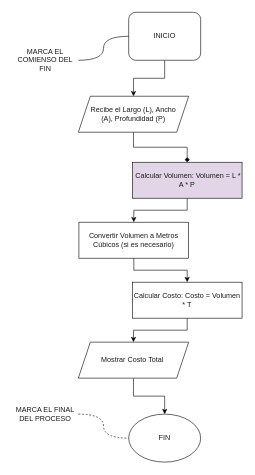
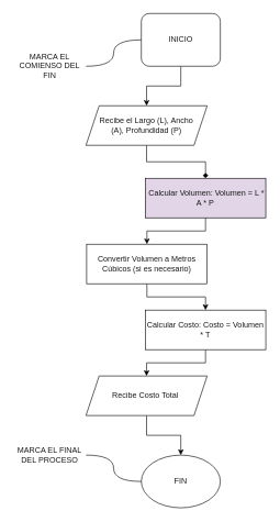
- <mxCell id="9" value="&lt;font color=&quot;#1a1a1a&quot;&gt;Mostrar Costo Total&amp;nbsp;&lt;/font&gt;" style="shape=parallelogram;perimeter=parallelogramPerimeter;whiteSpace=wrap;html=1;fixedSize=1;" vertex="1" parent="1"><mxGeometry x="130" y="570" width="184" height="60" as="geometry" /></mxCell>
+ <mxCell id="9" value="&lt;font color=&quot;#1a1a1a&quot;&gt;Recibe Costo Total&amp;nbsp;&lt;/font&gt;" style="shape=parallelogram;perimeter=parallelogramPerimeter;whiteSpace=wrap;html=1;fixedSize=1;" vertex="1" parent="1"><mxGeometry x="130" y="570" width="184" height="60" as="geometry" /></mxCell>
- <mxCell id="13" style="edgeStyle=orthogonalEdgeStyle;rounded=0;orthogonalLoop=1;jettySize=auto;html=1;entryX=0;entryY=0.5;entryDx=0;entryDy=0;curved=1;endArrow=none;endFill=0;dashed=1;" edge="1" parent="1" source="14" target="10"><mxGeometry relative="1" as="geometry" /></mxCell>
+ <mxCell id="13" style="edgeStyle=orthogonalEdgeStyle;rounded=0;orthogonalLoop=1;jettySize=auto;html=1;entryX=0;entryY=0.5;entryDx=0;entryDy=0;curved=1;endArrow=none;endFill=0;" edge="1" parent="1" source="14" target="10"><mxGeometry relative="1" as="geometry" /></mxCell>
